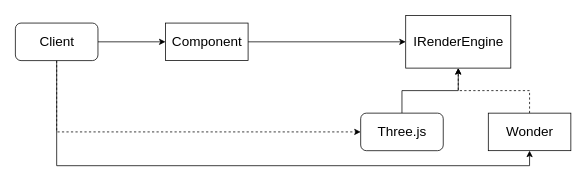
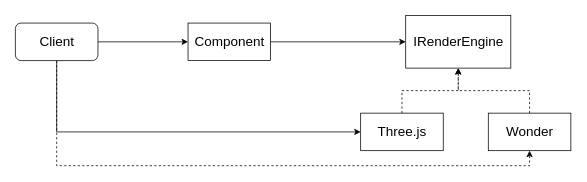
- <mxCell id="3" value="Component" style="html=1;fontSize=18;" vertex="1" parent="1"><mxGeometry x="220" y="30" width="110" height="50" as="geometry" /></mxCell>
+ <mxCell id="3" value="Component" style="html=1;fontSize=18;" vertex="1" parent="1"><mxGeometry x="250" y="30" width="110" height="50" as="geometry" /></mxCell>
- <mxCell id="4" style="edgeStyle=orthogonalEdgeStyle;rounded=0;orthogonalLoop=1;jettySize=auto;html=1;entryX=0.5;entryY=1;entryDx=0;entryDy=0;" edge="1" parent="1" source="5" target="8"><mxGeometry relative="1" as="geometry" /></mxCell>
+ <mxCell id="4" style="edgeStyle=orthogonalEdgeStyle;rounded=0;orthogonalLoop=1;jettySize=auto;html=1;entryX=0.5;entryY=1;entryDx=0;entryDy=0;dashed=1;" edge="1" parent="1" source="5" target="8"><mxGeometry relative="1" as="geometry" /></mxCell>
- <mxCell id="10" style="edgeStyle=orthogonalEdgeStyle;rounded=0;orthogonalLoop=1;jettySize=auto;html=1;entryX=0;entryY=0.5;entryDx=0;entryDy=0;dashed=1;" edge="1" parent="1" source="12" target="5"><mxGeometry relative="1" as="geometry"><Array as="points"><mxPoint x="75" y="175" /></Array></mxGeometry></mxCell>
+ <mxCell id="10" style="edgeStyle=orthogonalEdgeStyle;rounded=0;orthogonalLoop=1;jettySize=auto;html=1;entryX=0;entryY=0.5;entryDx=0;entryDy=0;" edge="1" parent="1" source="12" target="5"><mxGeometry relative="1" as="geometry"><Array as="points"><mxPoint x="75" y="175" /></Array></mxGeometry></mxCell>
- <mxCell id="5" value="Three.js" style="html=1;fontSize=18;rounded=1;" vertex="1" parent="1"><mxGeometry x="480" y="150" width="110" height="50" as="geometry" /></mxCell>
+ <mxCell id="5" value="Three.js" style="html=1;fontSize=18;" vertex="1" parent="1"><mxGeometry x="480" y="150" width="110" height="50" as="geometry" /></mxCell>
- <mxCell id="11" style="edgeStyle=orthogonalEdgeStyle;rounded=0;orthogonalLoop=1;jettySize=auto;html=1;entryX=0.5;entryY=1;entryDx=0;entryDy=0;" edge="1" parent="1" source="12" target="7"><mxGeometry relative="1" as="geometry"><Array as="points"><mxPoint x="75" y="220" /><mxPoint x="705" y="220" /></Array></mxGeometry></mxCell>
+ <mxCell id="11" style="edgeStyle=orthogonalEdgeStyle;rounded=0;orthogonalLoop=1;jettySize=auto;html=1;entryX=0.5;entryY=1;entryDx=0;entryDy=0;dashed=1;" edge="1" parent="1" source="12" target="7"><mxGeometry relative="1" as="geometry"><Array as="points"><mxPoint x="75" y="220" /><mxPoint x="705" y="220" /></Array></mxGeometry></mxCell>
